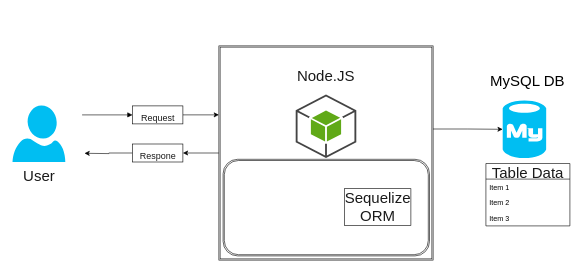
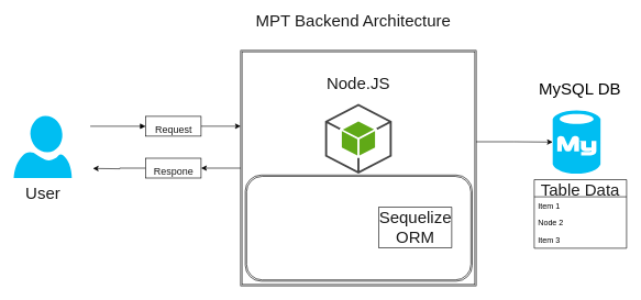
+ <mxCell id="14" value="MPT Backend Architecture" style="text;html=1;strokeColor=none;fillColor=none;align=center;verticalAlign=middle;whiteSpace=wrap;rounded=0;fontSize=25;fontColor=#1A1A1A;" vertex="1" parent="1"><mxGeometry x="300" y="20" width="470" height="20" as="geometry" /></mxCell>
- <mxCell id="18" value="Item 2" style="text;strokeColor=none;fillColor=none;align=left;verticalAlign=top;spacingLeft=4;spacingRight=4;overflow=hidden;rotatable=0;points=[[0,0.5],[1,0.5]];portConstraint=eastwest;" vertex="1" parent="16"><mxGeometry y="52" width="140" height="26" as="geometry" /></mxCell>
+ <mxCell id="18" value="Node 2" style="text;strokeColor=none;fillColor=none;align=left;verticalAlign=top;spacingLeft=4;spacingRight=4;overflow=hidden;rotatable=0;points=[[0,0.5],[1,0.5]];portConstraint=eastwest;" vertex="1" parent="16"><mxGeometry y="52" width="140" height="26" as="geometry" /></mxCell>
